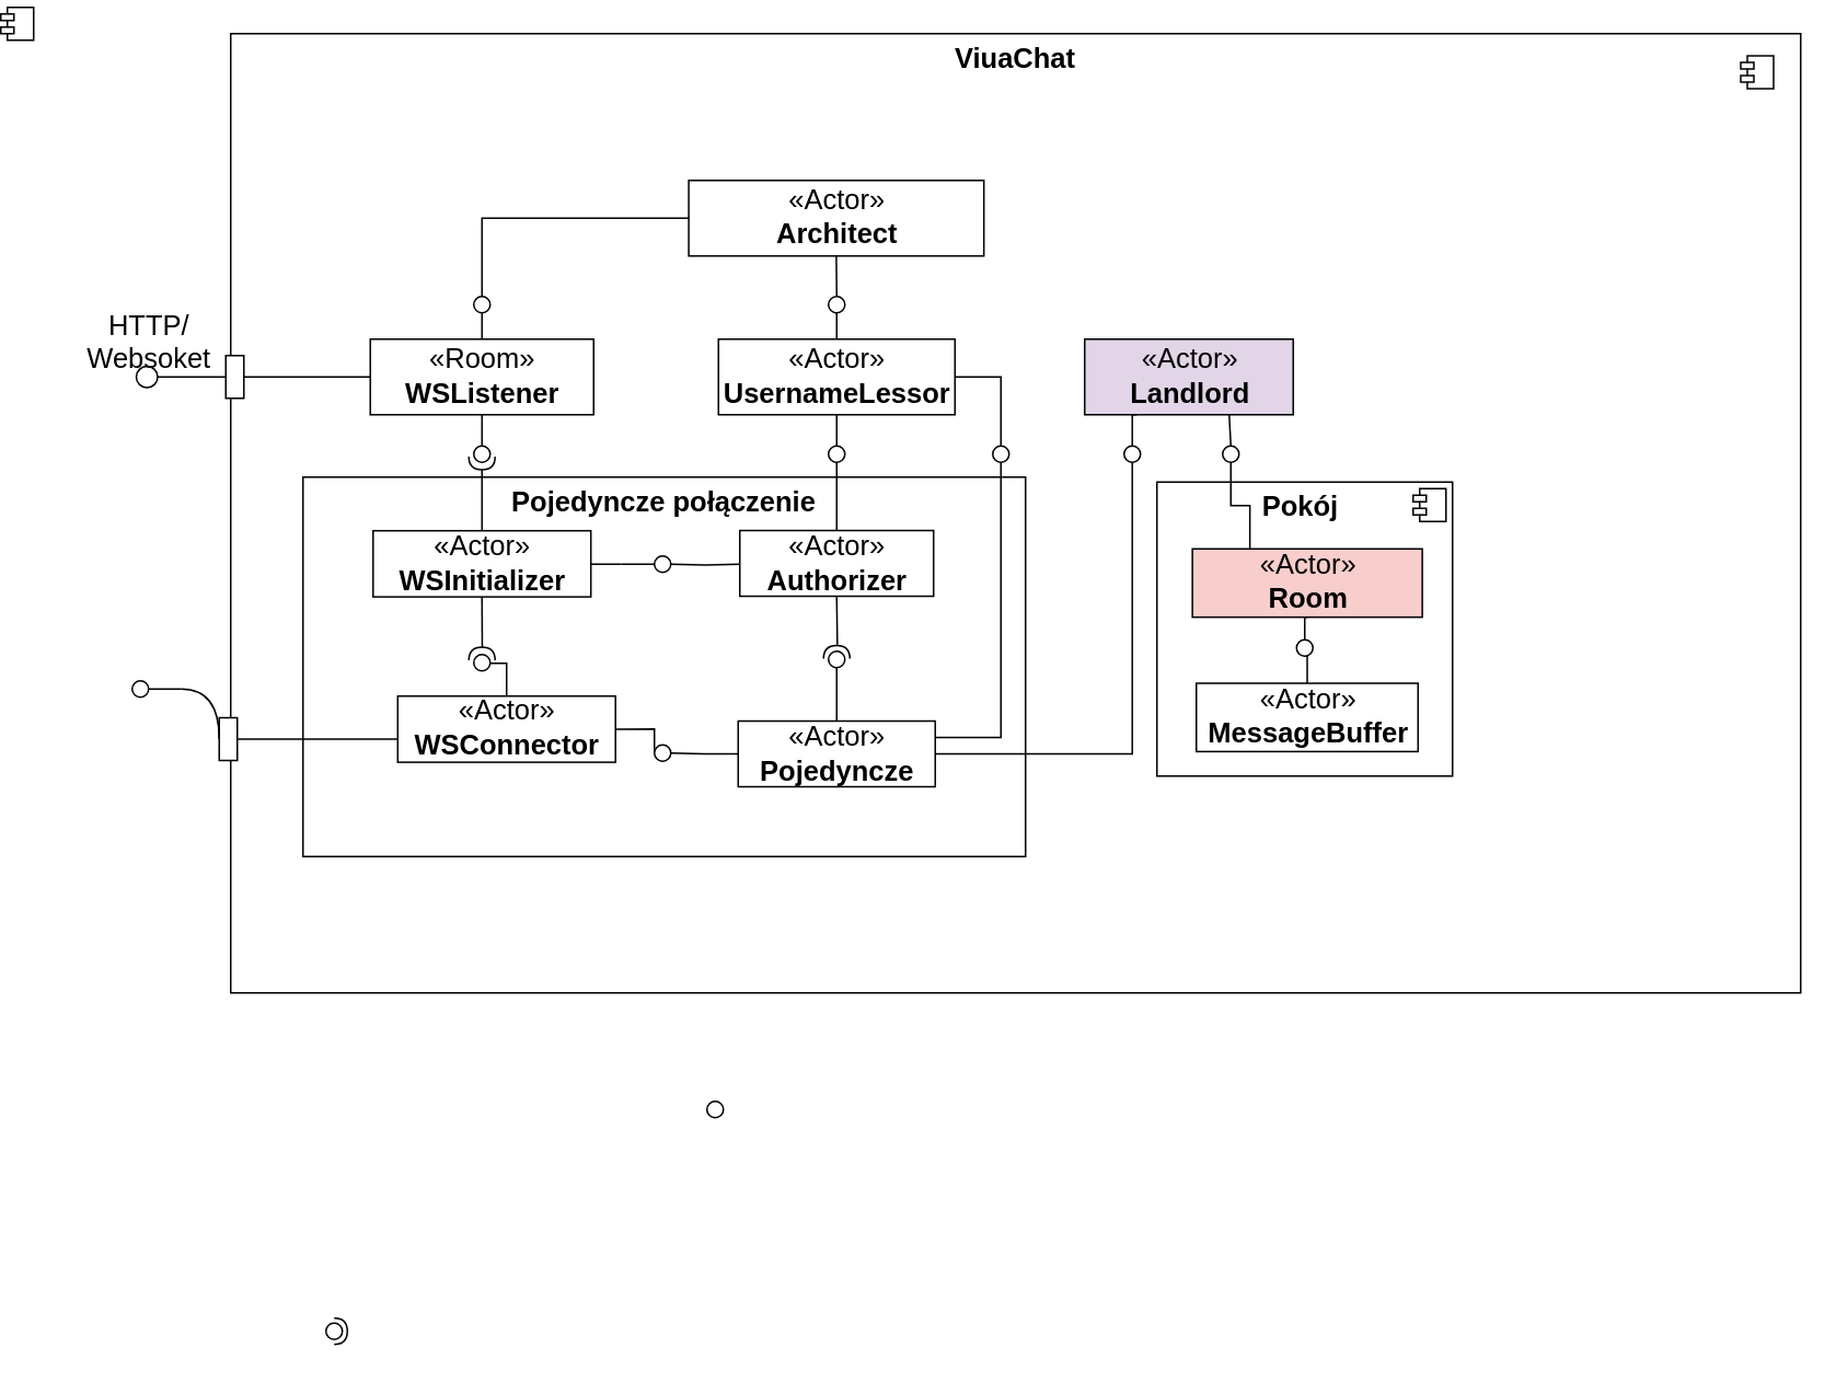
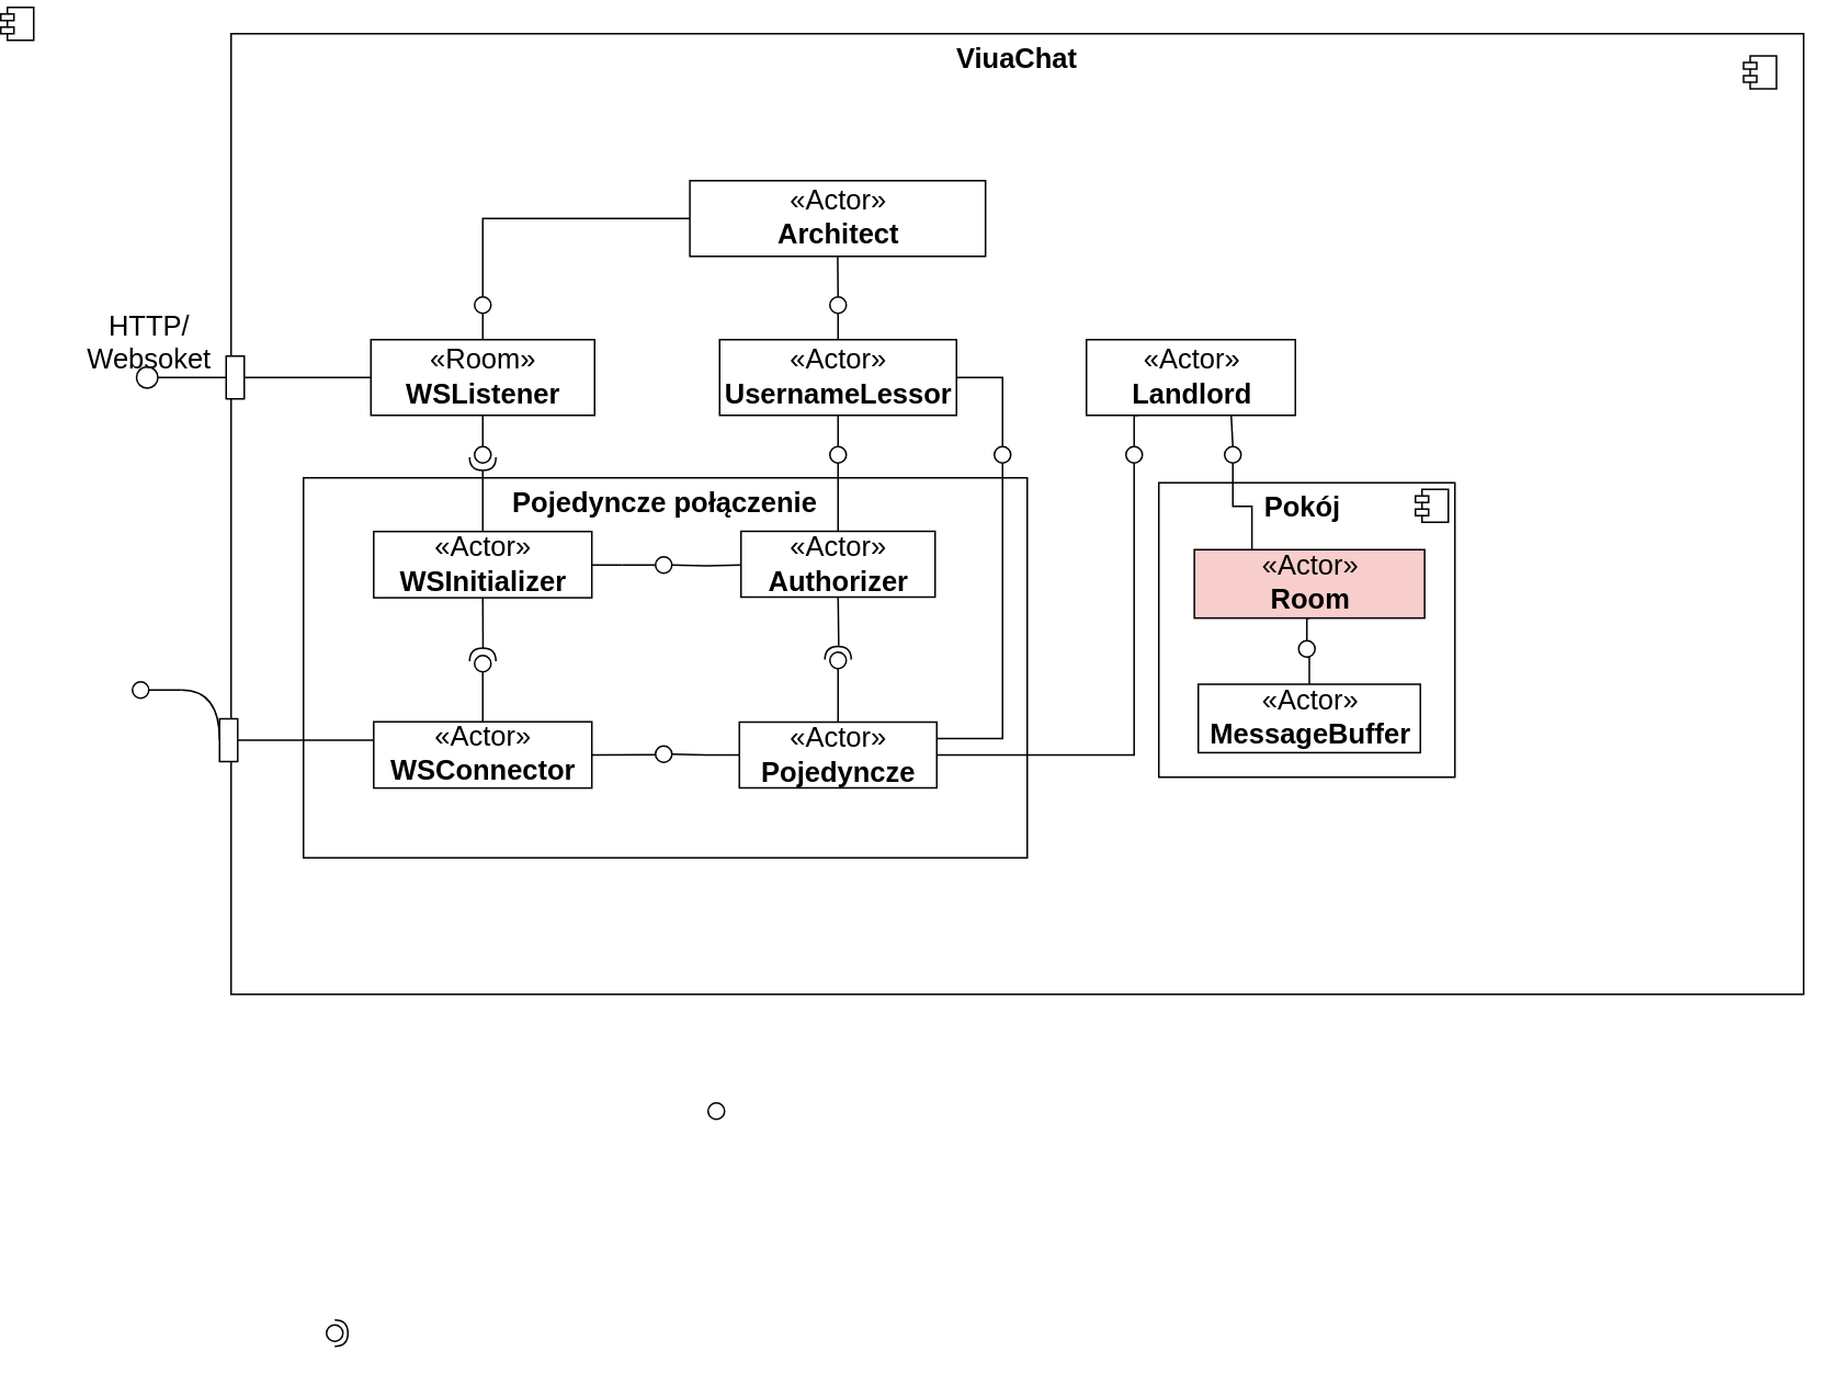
- <mxCell id="16" value="«Actor»&lt;br style=&quot;font-size: 17px;&quot;&gt;&lt;b style=&quot;font-size: 17px;&quot;&gt;Landlord&lt;/b&gt;&lt;br style=&quot;font-size: 17px;&quot;&gt;" style="html=1;fontSize=17;fillColor=#e1d5e7;" vertex="1" parent="1"><mxGeometry x="636" y="206" width="127" height="46" as="geometry" /></mxCell>
+ <mxCell id="16" value="«Actor»&lt;br style=&quot;font-size: 17px;&quot;&gt;&lt;b style=&quot;font-size: 17px;&quot;&gt;Landlord&lt;/b&gt;&lt;br style=&quot;font-size: 17px;&quot;&gt;" style="html=1;fontSize=17;" vertex="1" parent="1"><mxGeometry x="636" y="206" width="127" height="46" as="geometry" /></mxCell>
- <mxCell id="36" value="«Actor»&lt;br style=&quot;font-size: 17px;&quot;&gt;&lt;b style=&quot;font-size: 17px;&quot;&gt;WSConnector&lt;/b&gt;&lt;br style=&quot;font-size: 17px;&quot;&gt;" style="html=1;fontSize=17;" vertex="1" parent="1"><mxGeometry x="217.696" y="423.31" width="132.609" height="40.268" as="geometry" /></mxCell>
+ <mxCell id="36" value="«Actor»&lt;br style=&quot;font-size: 17px;&quot;&gt;&lt;b style=&quot;font-size: 17px;&quot;&gt;WSConnector&lt;/b&gt;&lt;br style=&quot;font-size: 17px;&quot;&gt;" style="html=1;fontSize=17;" vertex="1" parent="1"><mxGeometry x="202.696" y="438.31" width="132.609" height="40.268" as="geometry" /></mxCell>
